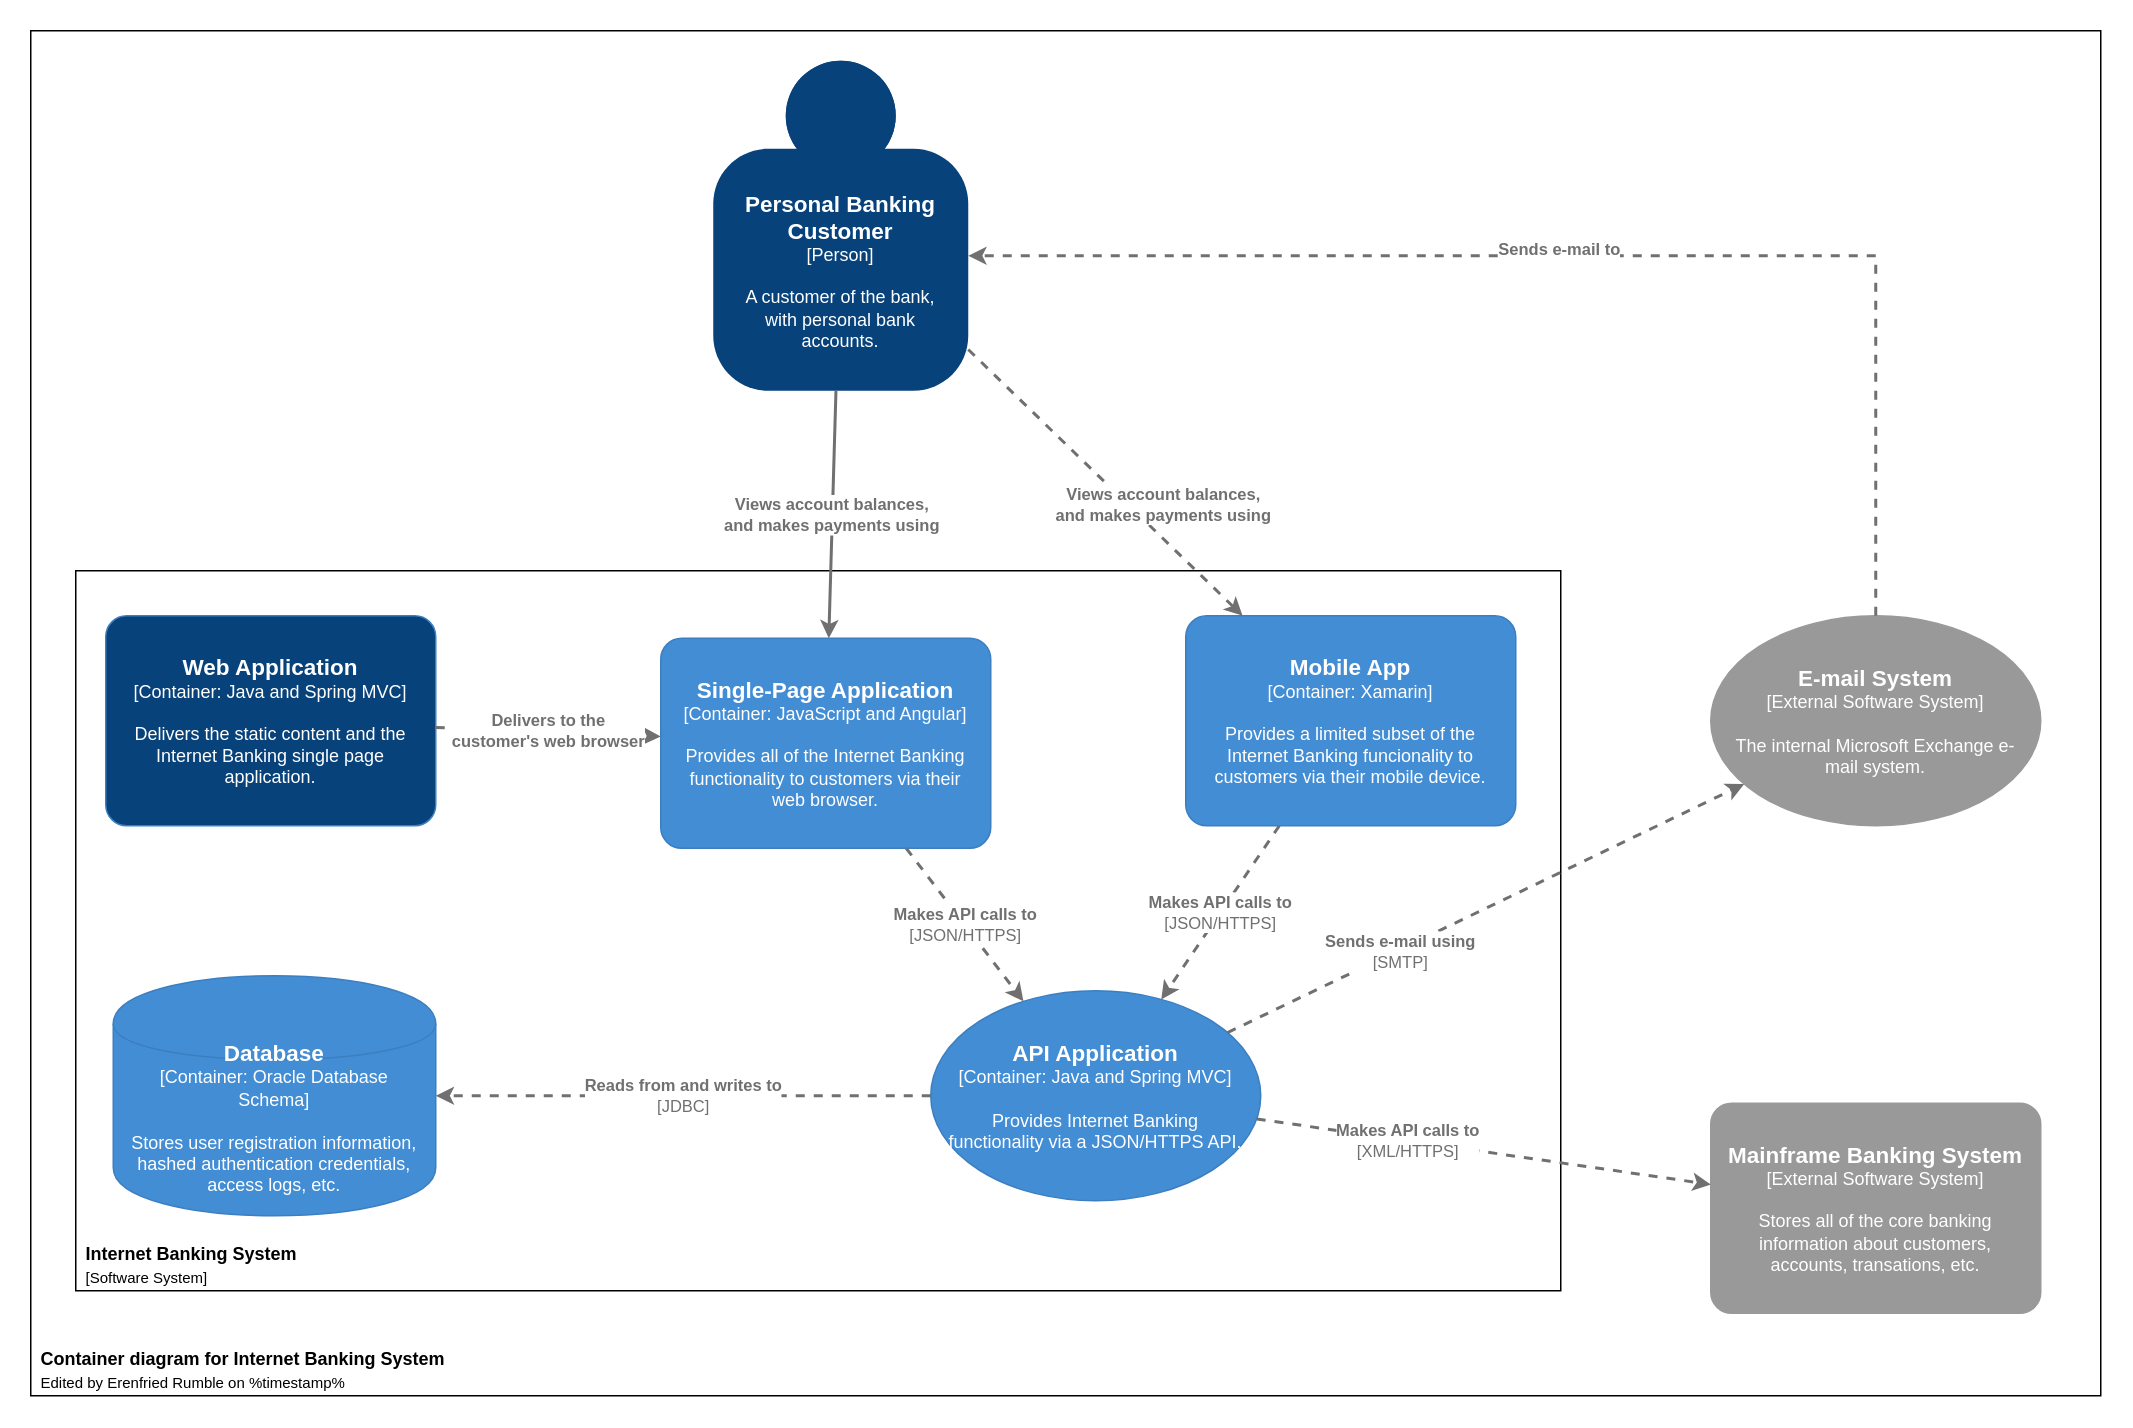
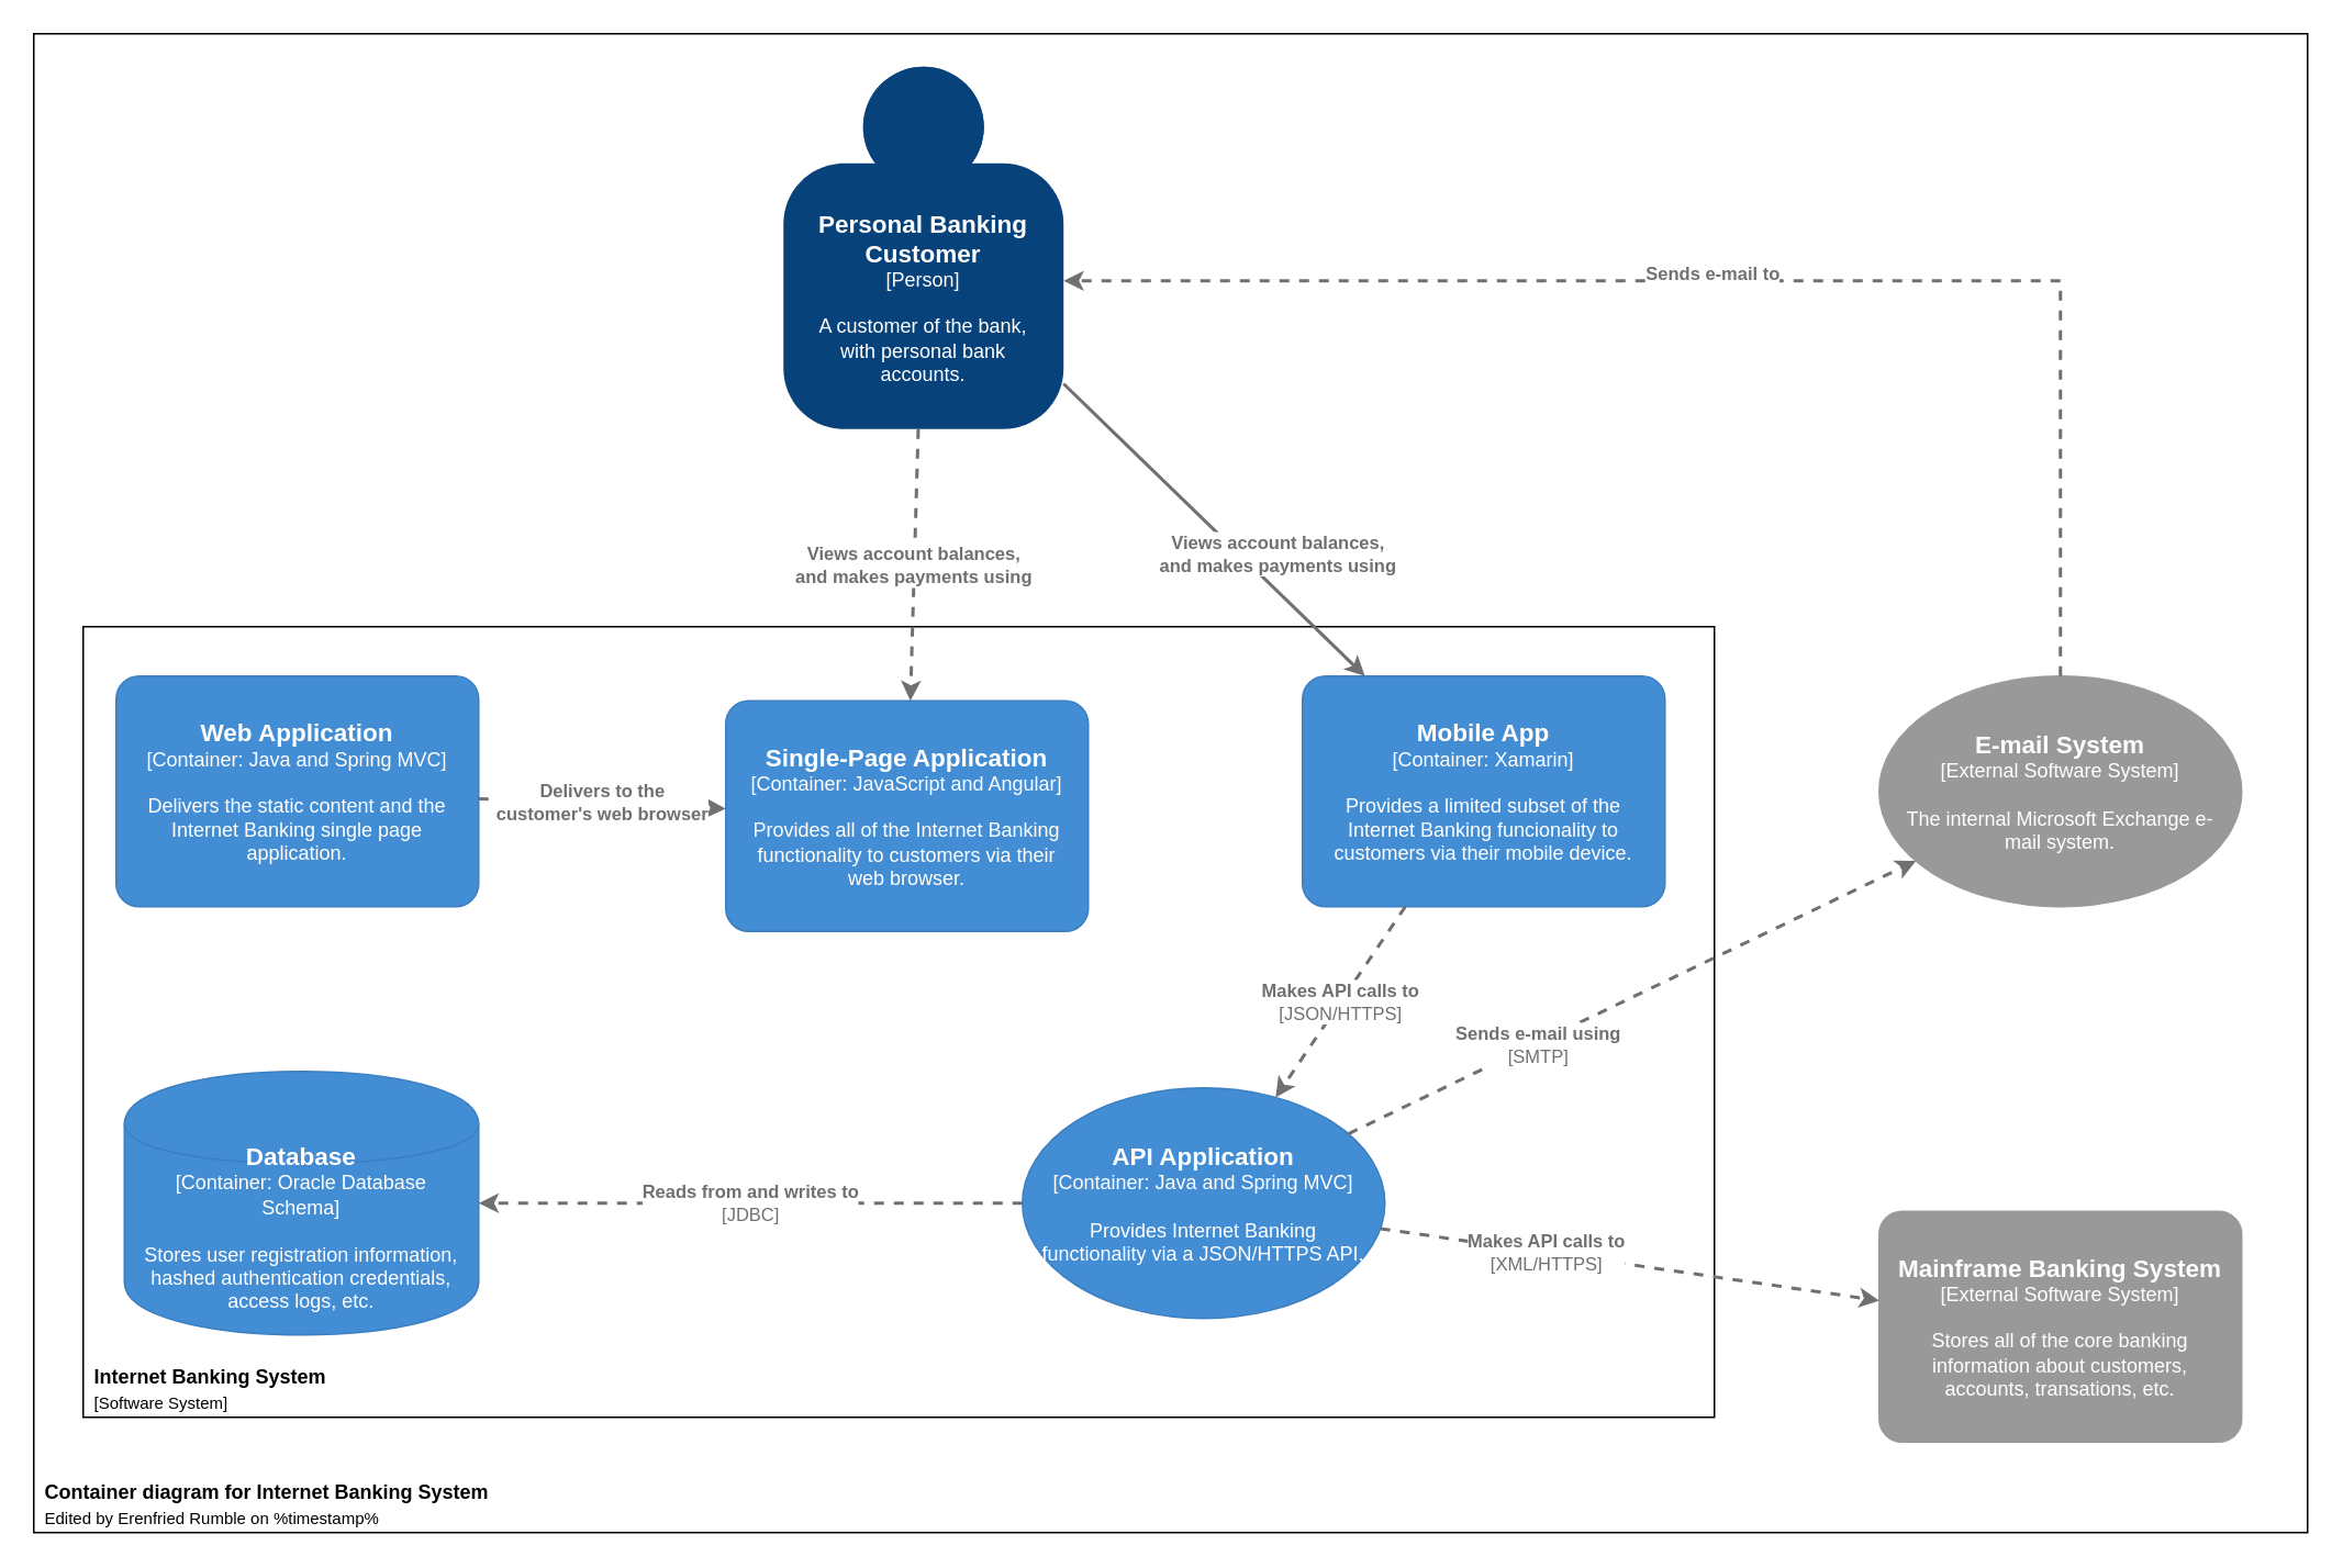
- <mxCell id="19" value="&lt;div style=&quot;text-align: left&quot;&gt;&lt;div style=&quot;text-align: center&quot;&gt;&lt;b&gt;Views account balances, &#10;and makes payments using&lt;/b&gt;&lt;/div&gt;&lt;/div&gt;" style="edgeStyle=none;rounded=0;html=1;jettySize=auto;orthogonalLoop=1;strokeColor=#707070;strokeWidth=2;fontColor=#707070;jumpStyle=none;dashed=1;metaEdit=1;metaData={&quot;c4_0_type&quot;:{&quot;editable&quot;:false}};shadow=0;" parent="1" source="4" target="7" edge="1"><mxGeometry x="0.291" y="16" width="160" relative="1" as="geometry"><mxPoint x="567.037" y="330" as="sourcePoint" /><mxPoint x="568.704" y="420" as="targetPoint" /><mxPoint as="offset" /></mxGeometry></mxCell>
+ <mxCell id="19" value="&lt;div style=&quot;text-align: left&quot;&gt;&lt;div style=&quot;text-align: center&quot;&gt;&lt;b&gt;Views account balances, &#10;and makes payments using&lt;/b&gt;&lt;/div&gt;&lt;/div&gt;" style="edgeStyle=none;rounded=0;html=1;jettySize=auto;orthogonalLoop=1;strokeColor=#707070;strokeWidth=2;fontColor=#707070;jumpStyle=none;dashed=0;metaEdit=1;metaData={&quot;c4_0_type&quot;:{&quot;editable&quot;:false}};shadow=0;" parent="1" source="4" target="7" edge="1"><mxGeometry x="0.291" y="16" width="160" relative="1" as="geometry"><mxPoint x="567.037" y="330" as="sourcePoint" /><mxPoint x="568.704" y="420" as="targetPoint" /><mxPoint as="offset" /></mxGeometry></mxCell>
- <mxCell id="18" value="&lt;div style=&quot;text-align: left&quot;&gt;&lt;div style=&quot;text-align: center&quot;&gt;&lt;b&gt;Views account balances, &#10;and makes payments using&lt;/b&gt;&lt;/div&gt;&lt;/div&gt;" style="edgeStyle=none;rounded=0;html=1;jettySize=auto;orthogonalLoop=1;strokeColor=#707070;strokeWidth=2;fontColor=#707070;jumpStyle=none;dashed=0;metaEdit=1;metaData={&quot;c4_0_type&quot;:{&quot;editable&quot;:false}};shadow=0;" parent="1" source="4" target="6" edge="1"><mxGeometry width="160" relative="1" as="geometry"><mxPoint x="300" y="490" as="sourcePoint" /><mxPoint x="460" y="490" as="targetPoint" /></mxGeometry></mxCell>
+ <mxCell id="18" value="&lt;div style=&quot;text-align: left&quot;&gt;&lt;div style=&quot;text-align: center&quot;&gt;&lt;b&gt;Views account balances, &#10;and makes payments using&lt;/b&gt;&lt;/div&gt;&lt;/div&gt;" style="edgeStyle=none;rounded=0;html=1;jettySize=auto;orthogonalLoop=1;strokeColor=#707070;strokeWidth=2;fontColor=#707070;jumpStyle=none;dashed=1;metaEdit=1;metaData={&quot;c4_0_type&quot;:{&quot;editable&quot;:false}};shadow=0;" parent="1" source="4" target="6" edge="1"><mxGeometry width="160" relative="1" as="geometry"><mxPoint x="300" y="490" as="sourcePoint" /><mxPoint x="460" y="490" as="targetPoint" /></mxGeometry></mxCell>
- <mxCell id="5" value="&lt;b style=&quot;font-size: 15px&quot;&gt;&lt;font style=&quot;font-size: 15px&quot;&gt;Web Application&lt;/font&gt;&lt;/b&gt;&lt;div&gt;&lt;font style=&quot;font-size: 12px&quot;&gt;[Container: Java and Spring MVC]&lt;/font&gt;&lt;/div&gt;&lt;br&gt;&lt;div&gt;Delivers the static content and the Internet Banking single page application.&lt;/div&gt;" style="rounded=1;whiteSpace=wrap;html=1;labelBackgroundColor=none;fillColor=#08427b;fontColor=#ffffff;align=center;arcSize=10;strokeColor=#3C7FC0;metaEdit=1;metaData={&quot;c4_0_type&quot;:{&quot;editable&quot;:false}};points=[[0.25,0,0],[0.5,0,0],[0.75,0,0],[1,0.25,0],[1,0.5,0],[1,0.75,0],[0.75,1,0],[0.5,1,0],[0.25,1,0],[0,0.75,0],[0,0.5,0],[0,0.25,0]];comic=0;spacingLeft=10;spacingRight=10;" parent="1" vertex="1"><mxGeometry x="70" y="410" width="220" height="140" as="geometry" /></mxCell>
+ <mxCell id="5" value="&lt;b style=&quot;font-size: 15px&quot;&gt;&lt;font style=&quot;font-size: 15px&quot;&gt;Web Application&lt;/font&gt;&lt;/b&gt;&lt;div&gt;&lt;font style=&quot;font-size: 12px&quot;&gt;[Container: Java and Spring MVC]&lt;/font&gt;&lt;/div&gt;&lt;br&gt;&lt;div&gt;Delivers the static content and the Internet Banking single page application.&lt;/div&gt;" style="rounded=1;whiteSpace=wrap;html=1;labelBackgroundColor=none;fillColor=#438DD5;fontColor=#ffffff;align=center;arcSize=10;strokeColor=#3C7FC0;metaEdit=1;metaData={&quot;c4_0_type&quot;:{&quot;editable&quot;:false}};points=[[0.25,0,0],[0.5,0,0],[0.75,0,0],[1,0.25,0],[1,0.5,0],[1,0.75,0],[0.75,1,0],[0.5,1,0],[0.25,1,0],[0,0.75,0],[0,0.5,0],[0,0.25,0]];comic=0;spacingLeft=10;spacingRight=10;" parent="1" vertex="1"><mxGeometry x="70" y="410" width="220" height="140" as="geometry" /></mxCell>
- <mxCell id="12" value="&lt;div style=&quot;text-align: left&quot;&gt;&lt;div style=&quot;text-align: center&quot;&gt;&lt;b&gt;Makes API calls to&lt;/b&gt;&lt;/div&gt;&lt;div style=&quot;text-align: center&quot;&gt;[JSON/HTTPS]&lt;/div&gt;&lt;/div&gt;" style="edgeStyle=none;rounded=0;html=1;jettySize=auto;orthogonalLoop=1;strokeColor=#707070;strokeWidth=2;fontColor=#707070;jumpStyle=none;dashed=1;metaEdit=1;metaData={&quot;c4_0_type&quot;:{&quot;editable&quot;:false}};shadow=0;" parent="1" source="6" target="8" edge="1"><mxGeometry width="160" relative="1" as="geometry"><mxPoint x="710" y="730" as="sourcePoint" /><mxPoint x="1120" y="730" as="targetPoint" /></mxGeometry></mxCell>
